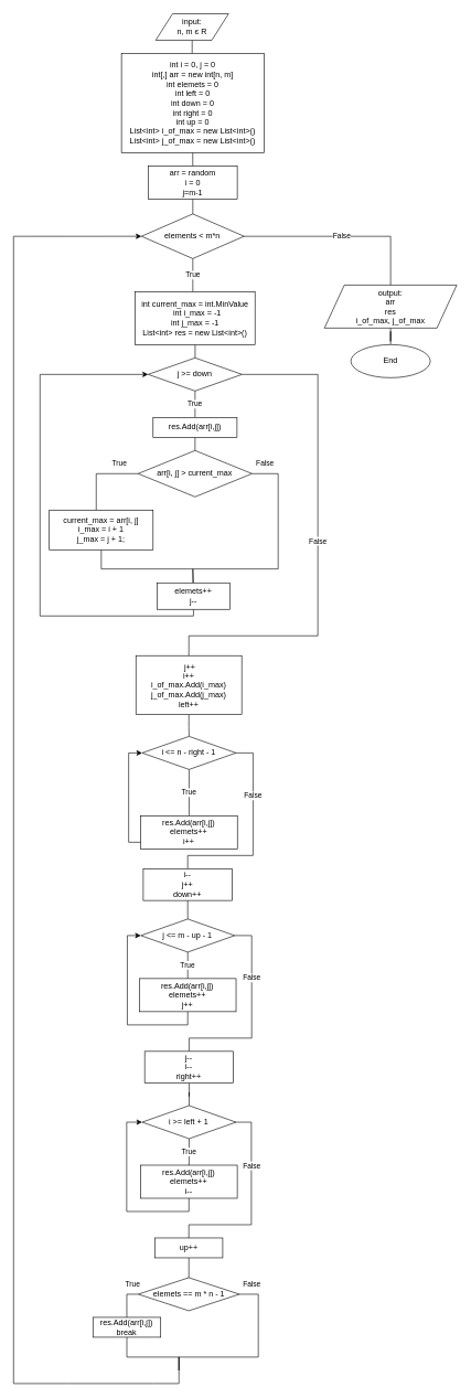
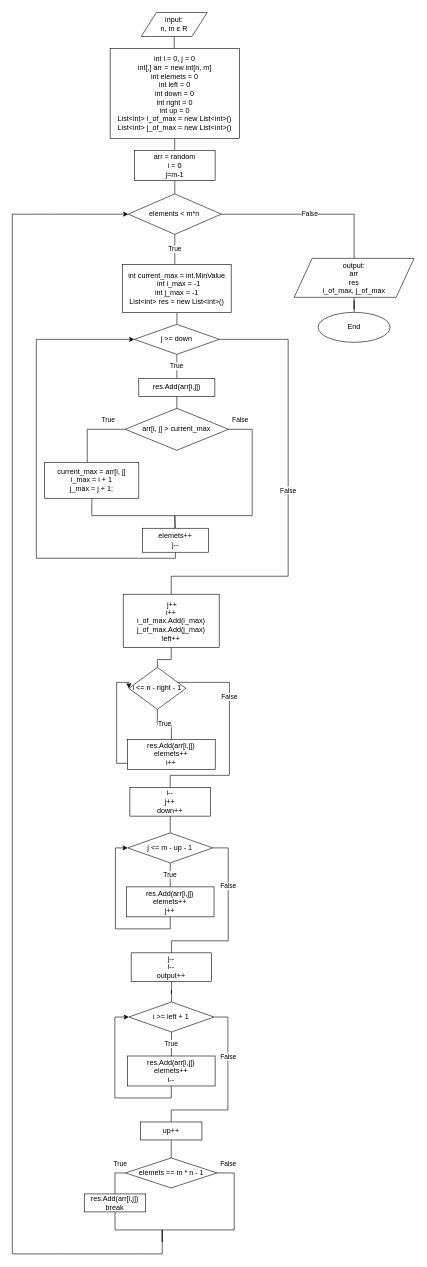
- <mxCell id="29" value="i &amp;lt;= n - right - 1" style="rhombus;whiteSpace=wrap;html=1;rounded=0;direction=south;" vertex="1" parent="1"><mxGeometry x="214.41" y="1112" width="141.87" height="50" as="geometry" /></mxCell>
+ <mxCell id="29" value="i &amp;lt;= n - right - 1" style="rhombus;whiteSpace=wrap;html=1;rounded=0;direction=south;" vertex="1" parent="1"><mxGeometry x="214.41" y="1112" width="95" height="70" as="geometry" /></mxCell>
- <mxCell id="40" value="&lt;div&gt;j--&lt;/div&gt;&lt;div&gt;i--&lt;/div&gt;&lt;div&gt;right++&lt;/div&gt;" style="rounded=0;whiteSpace=wrap;html=1;" vertex="1" parent="1"><mxGeometry x="218.2" y="1588" width="134.28" height="48" as="geometry" /></mxCell>
+ <mxCell id="40" value="&lt;div&gt;j--&lt;/div&gt;&lt;div&gt;i--&lt;/div&gt;&lt;div&gt;output++&lt;/div&gt;" style="rounded=0;whiteSpace=wrap;html=1;" vertex="1" parent="1"><mxGeometry x="218.2" y="1588" width="134.28" height="48" as="geometry" /></mxCell>
